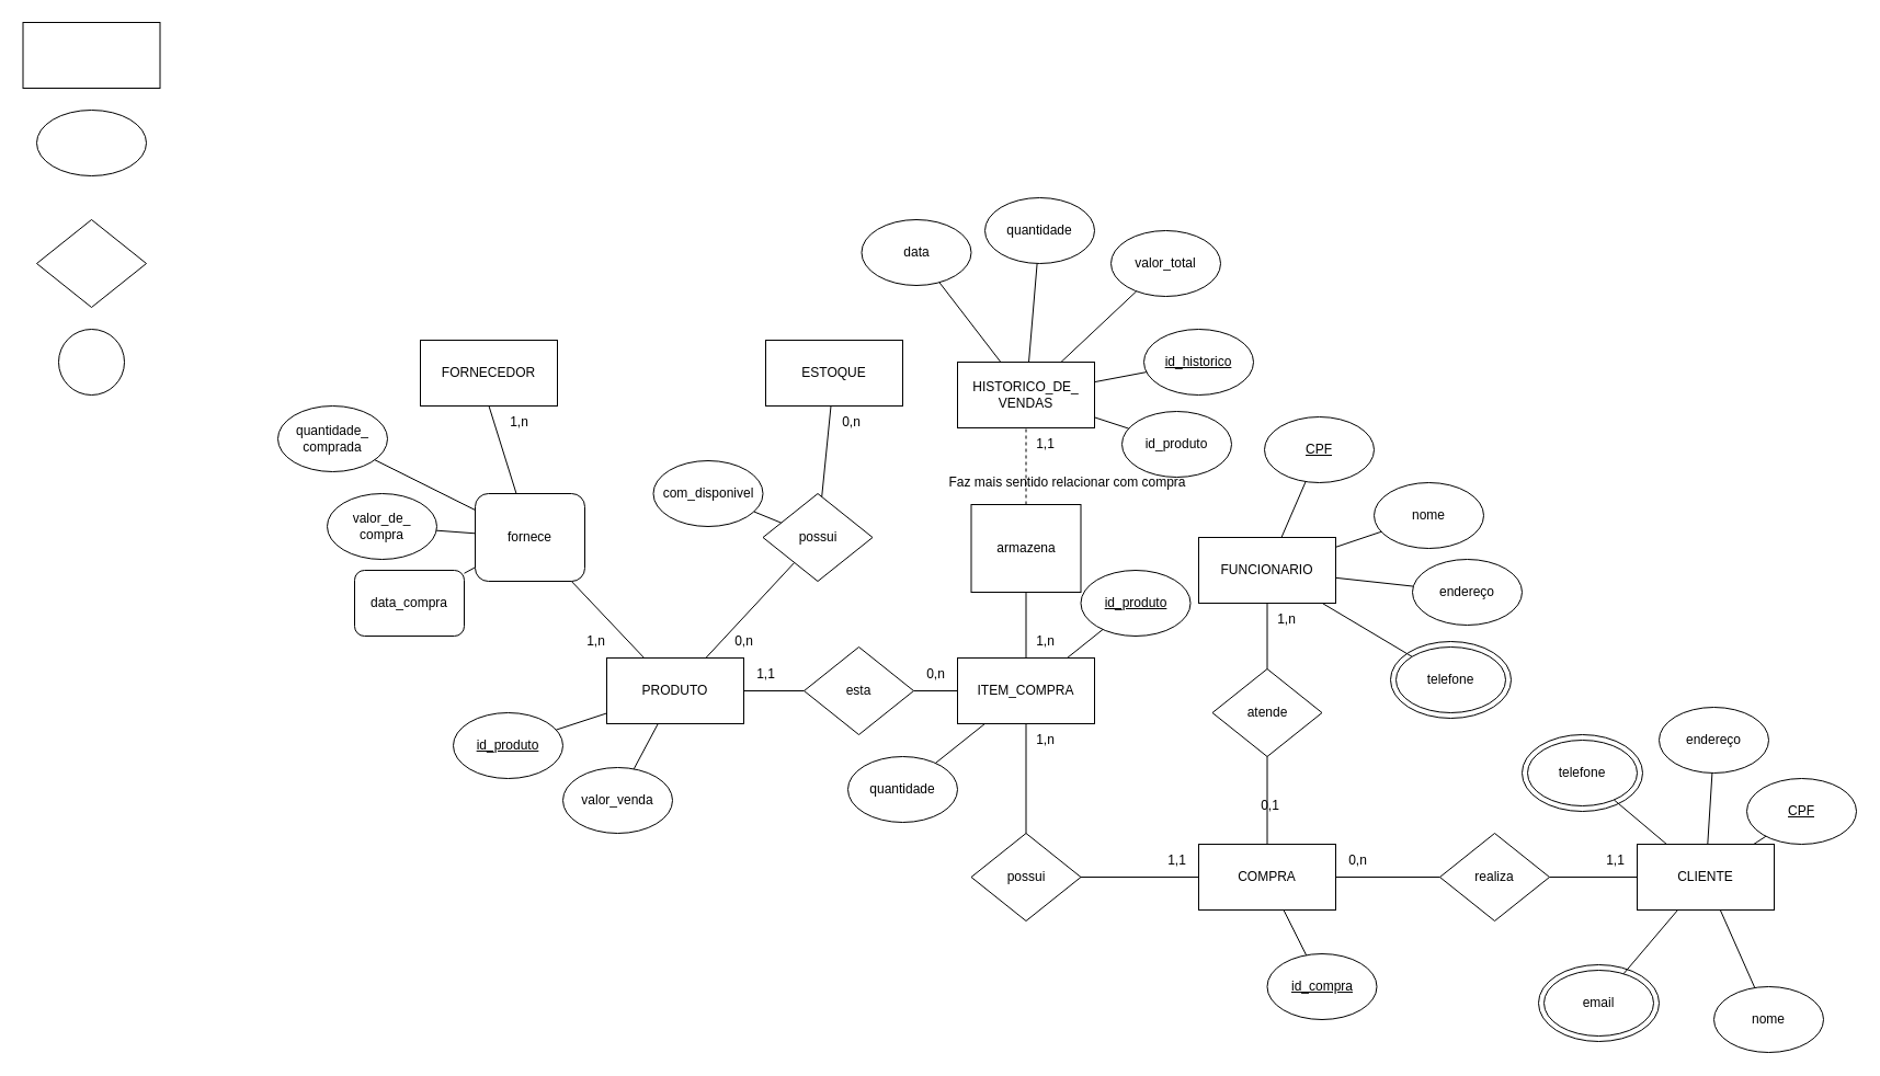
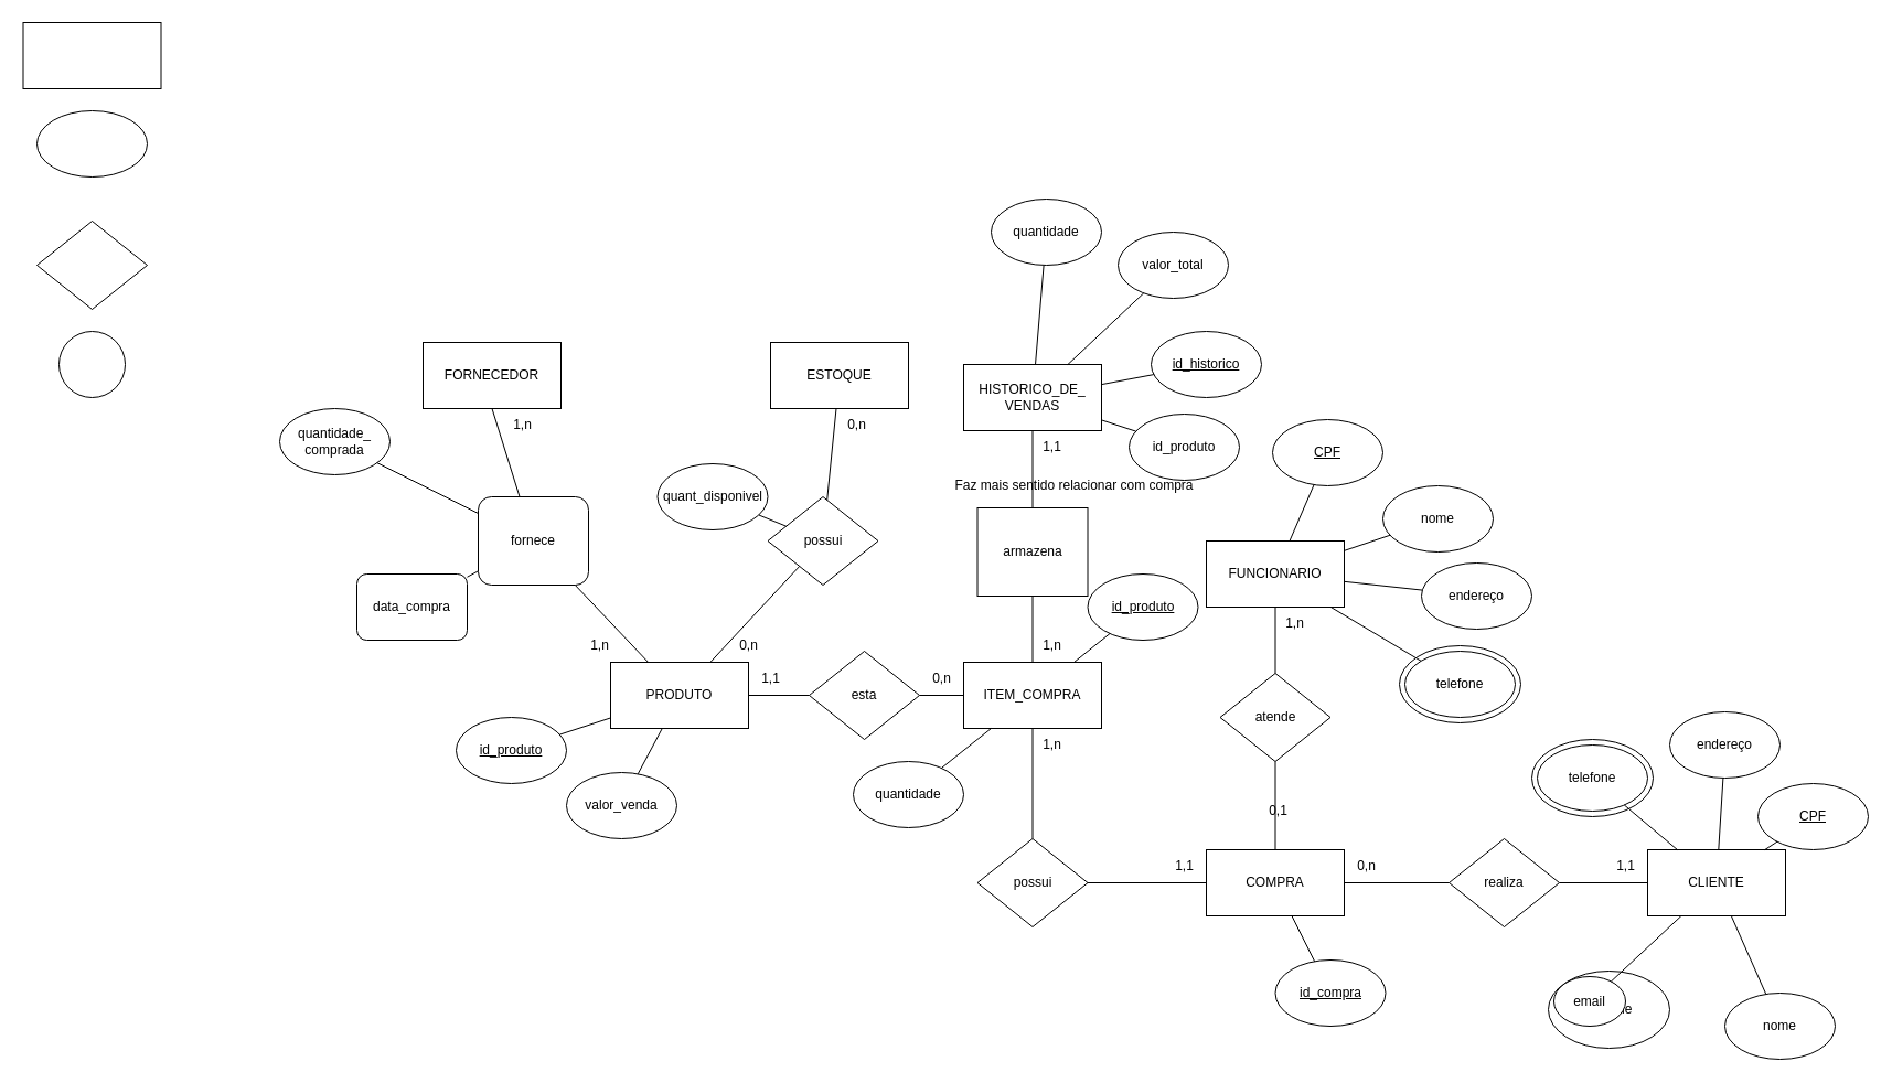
- <mxCell id="68" value="data" style="ellipse;whiteSpace=wrap;html=1;" parent="1" vertex="1"><mxGeometry x="785.5" y="200" width="100" height="60" as="geometry" /></mxCell>
- <mxCell id="73" value="" style="endArrow=none;html=1;" parent="1" source="8" target="68" edge="1"><mxGeometry width="50" height="50" relative="1" as="geometry"><mxPoint x="985.5" y="510" as="sourcePoint" /><mxPoint x="985.5" y="440" as="targetPoint" /></mxGeometry></mxCell>
- <mxCell id="29" value="" style="endArrow=none;html=1;dashed=1;" parent="1" source="27" target="8" edge="1"><mxGeometry width="50" height="50" relative="1" as="geometry"><mxPoint x="769.204" y="472.963" as="sourcePoint" /><mxPoint x="777.5" y="390" as="targetPoint" /></mxGeometry></mxCell>
+ <mxCell id="29" value="" style="endArrow=none;html=1;" parent="1" source="27" target="8" edge="1"><mxGeometry width="50" height="50" relative="1" as="geometry"><mxPoint x="769.204" y="472.963" as="sourcePoint" /><mxPoint x="777.5" y="390" as="targetPoint" /></mxGeometry></mxCell>
- <mxCell id="17" value="com_disponivel" style="ellipse;whiteSpace=wrap;html=1;" parent="1" vertex="1"><mxGeometry x="595.5" y="420" width="100" height="60" as="geometry" /></mxCell>
+ <mxCell id="17" value="quant_disponivel" style="ellipse;whiteSpace=wrap;html=1;" parent="1" vertex="1"><mxGeometry x="595.5" y="420" width="100" height="60" as="geometry" /></mxCell>
- <mxCell id="18" value="valor_de_&lt;br&gt;compra" style="ellipse;whiteSpace=wrap;html=1;" parent="1" vertex="1"><mxGeometry x="298" y="450" width="100" height="60" as="geometry" /></mxCell>
- <mxCell id="19" value="" style="endArrow=none;html=1;" parent="1" source="12" target="18" edge="1"><mxGeometry width="50" height="50" relative="1" as="geometry"><mxPoint x="483" y="468" as="sourcePoint" /><mxPoint x="455.5" y="380" as="targetPoint" /></mxGeometry></mxCell>
- <mxCell id="88" value="email" style="ellipse;whiteSpace=wrap;html=1;" parent="1" vertex="1"><mxGeometry x="1408" y="885" width="100" height="60" as="geometry" /></mxCell>
+ <mxCell id="88" value="email" style="ellipse;whiteSpace=wrap;html=1;" parent="1" vertex="1"><mxGeometry x="1408" y="885" width="65" height="45" as="geometry" /></mxCell>
